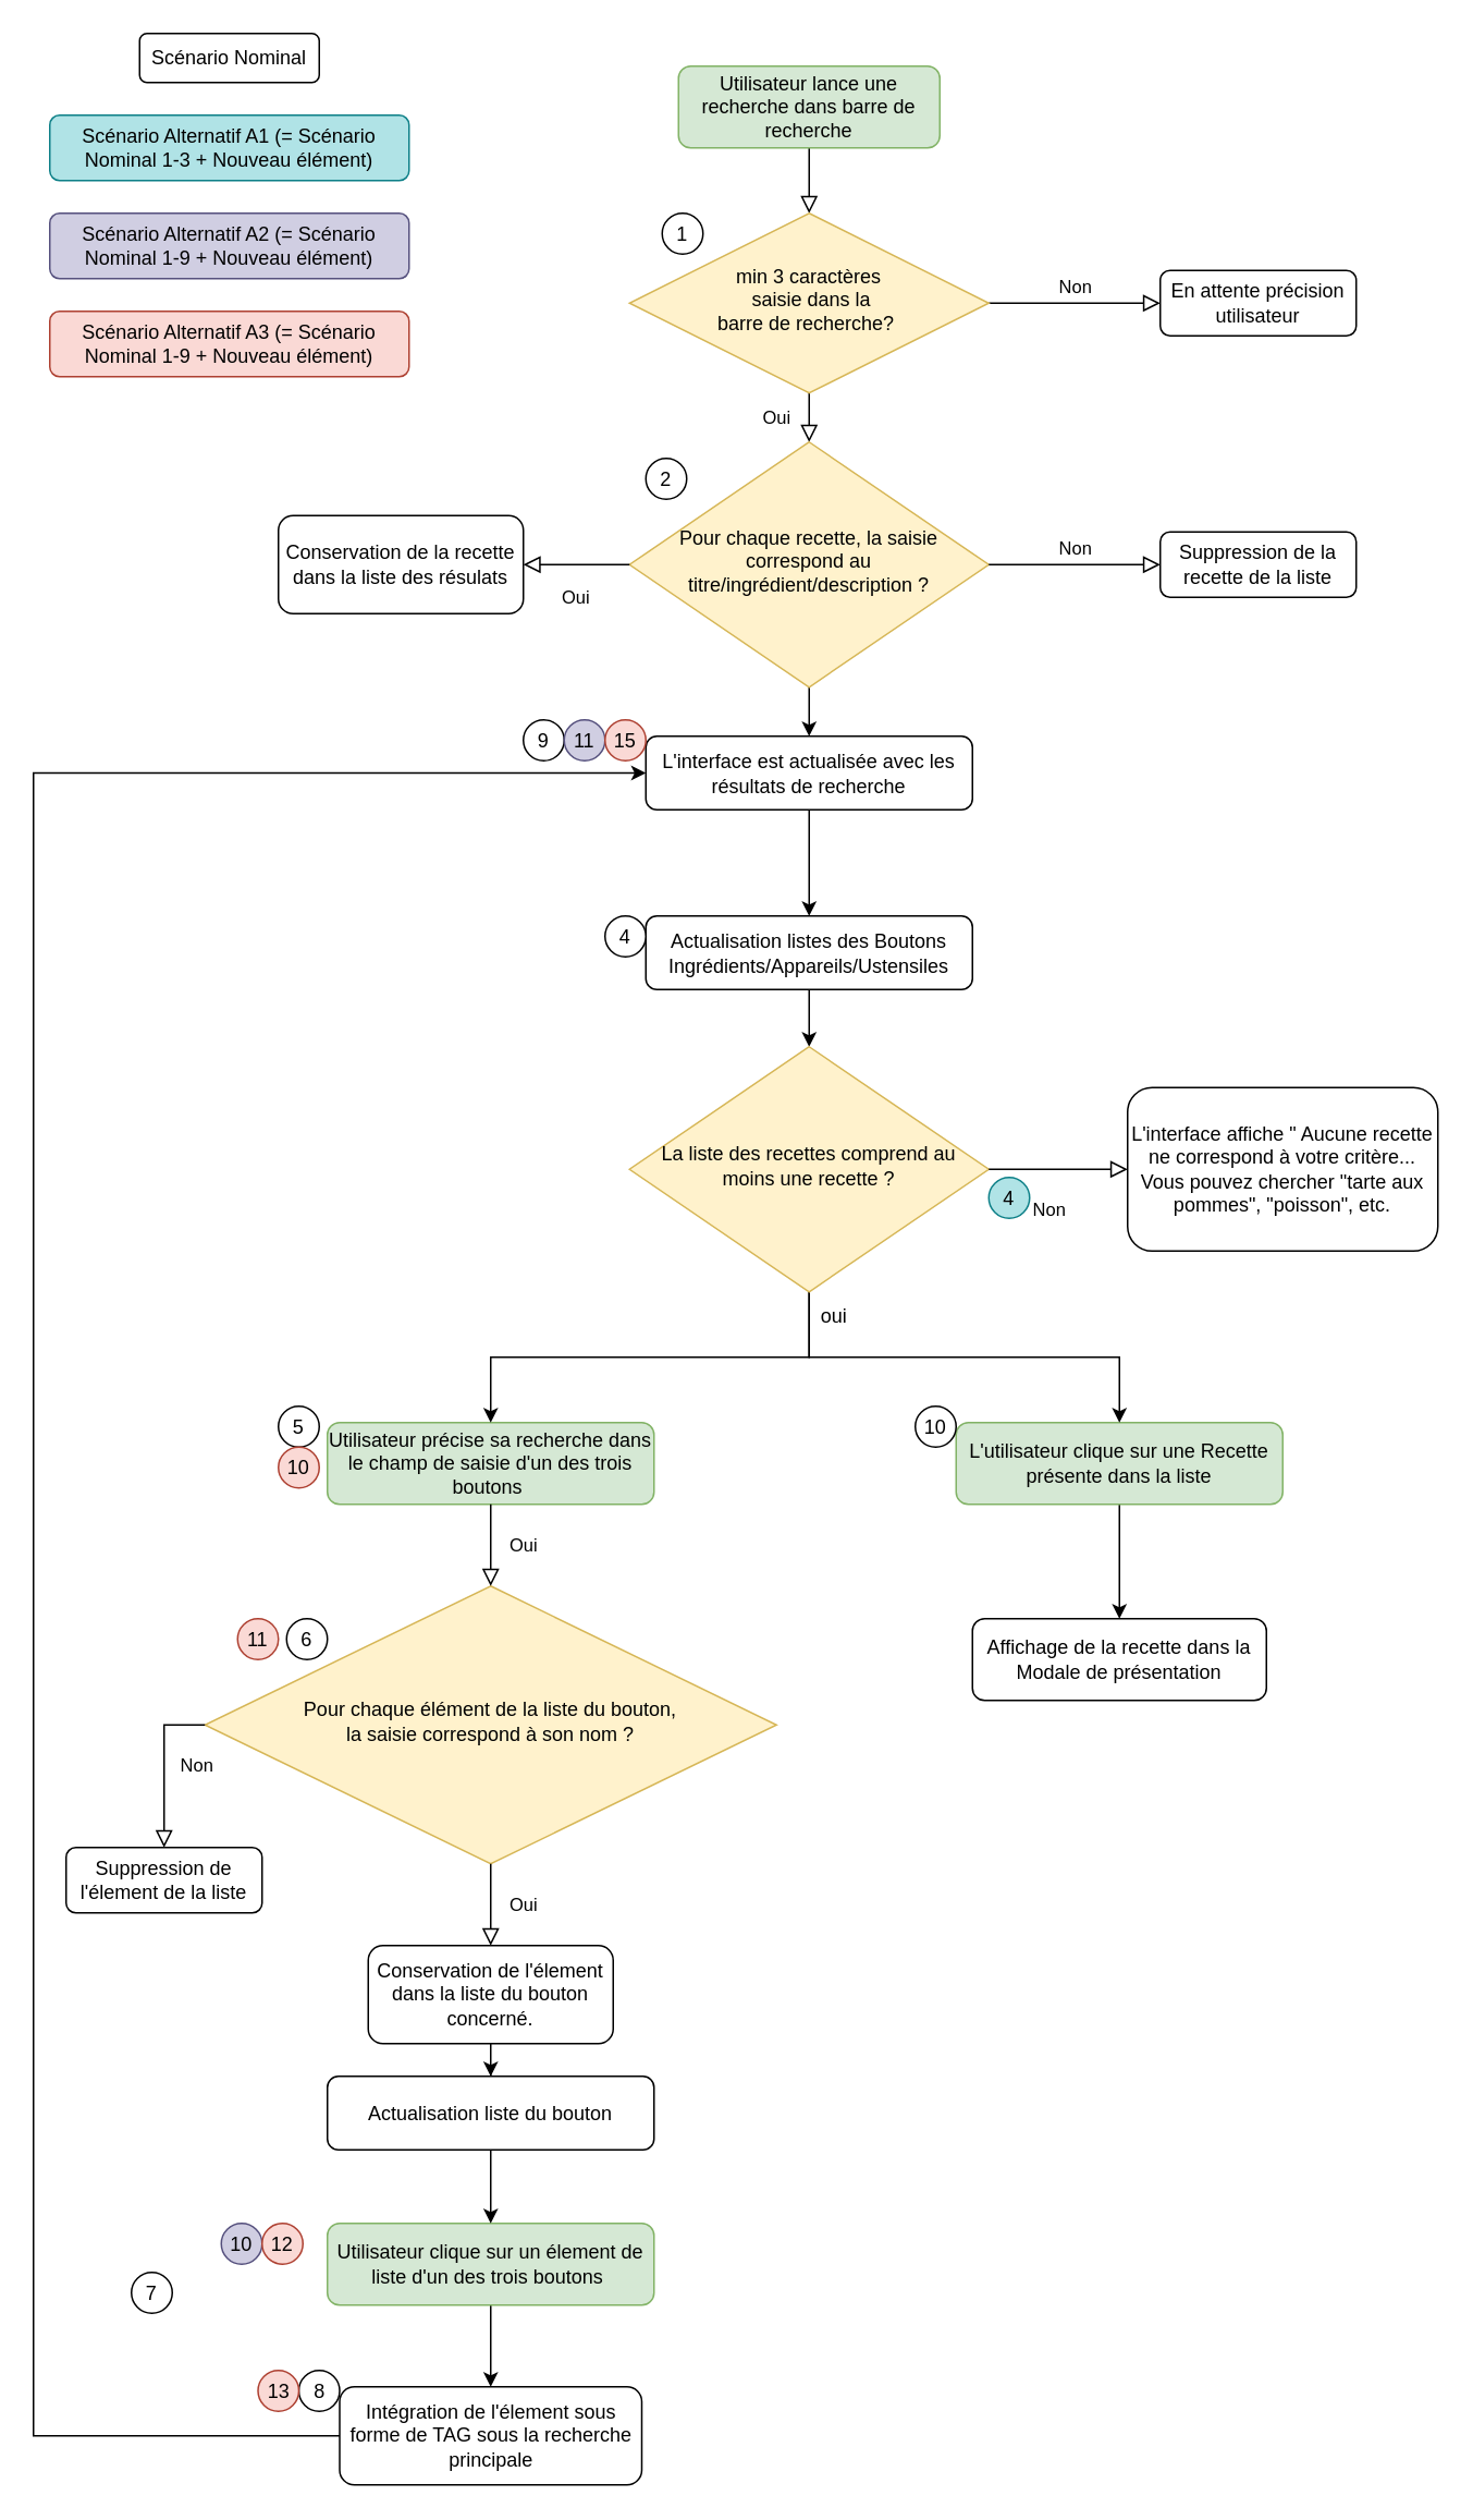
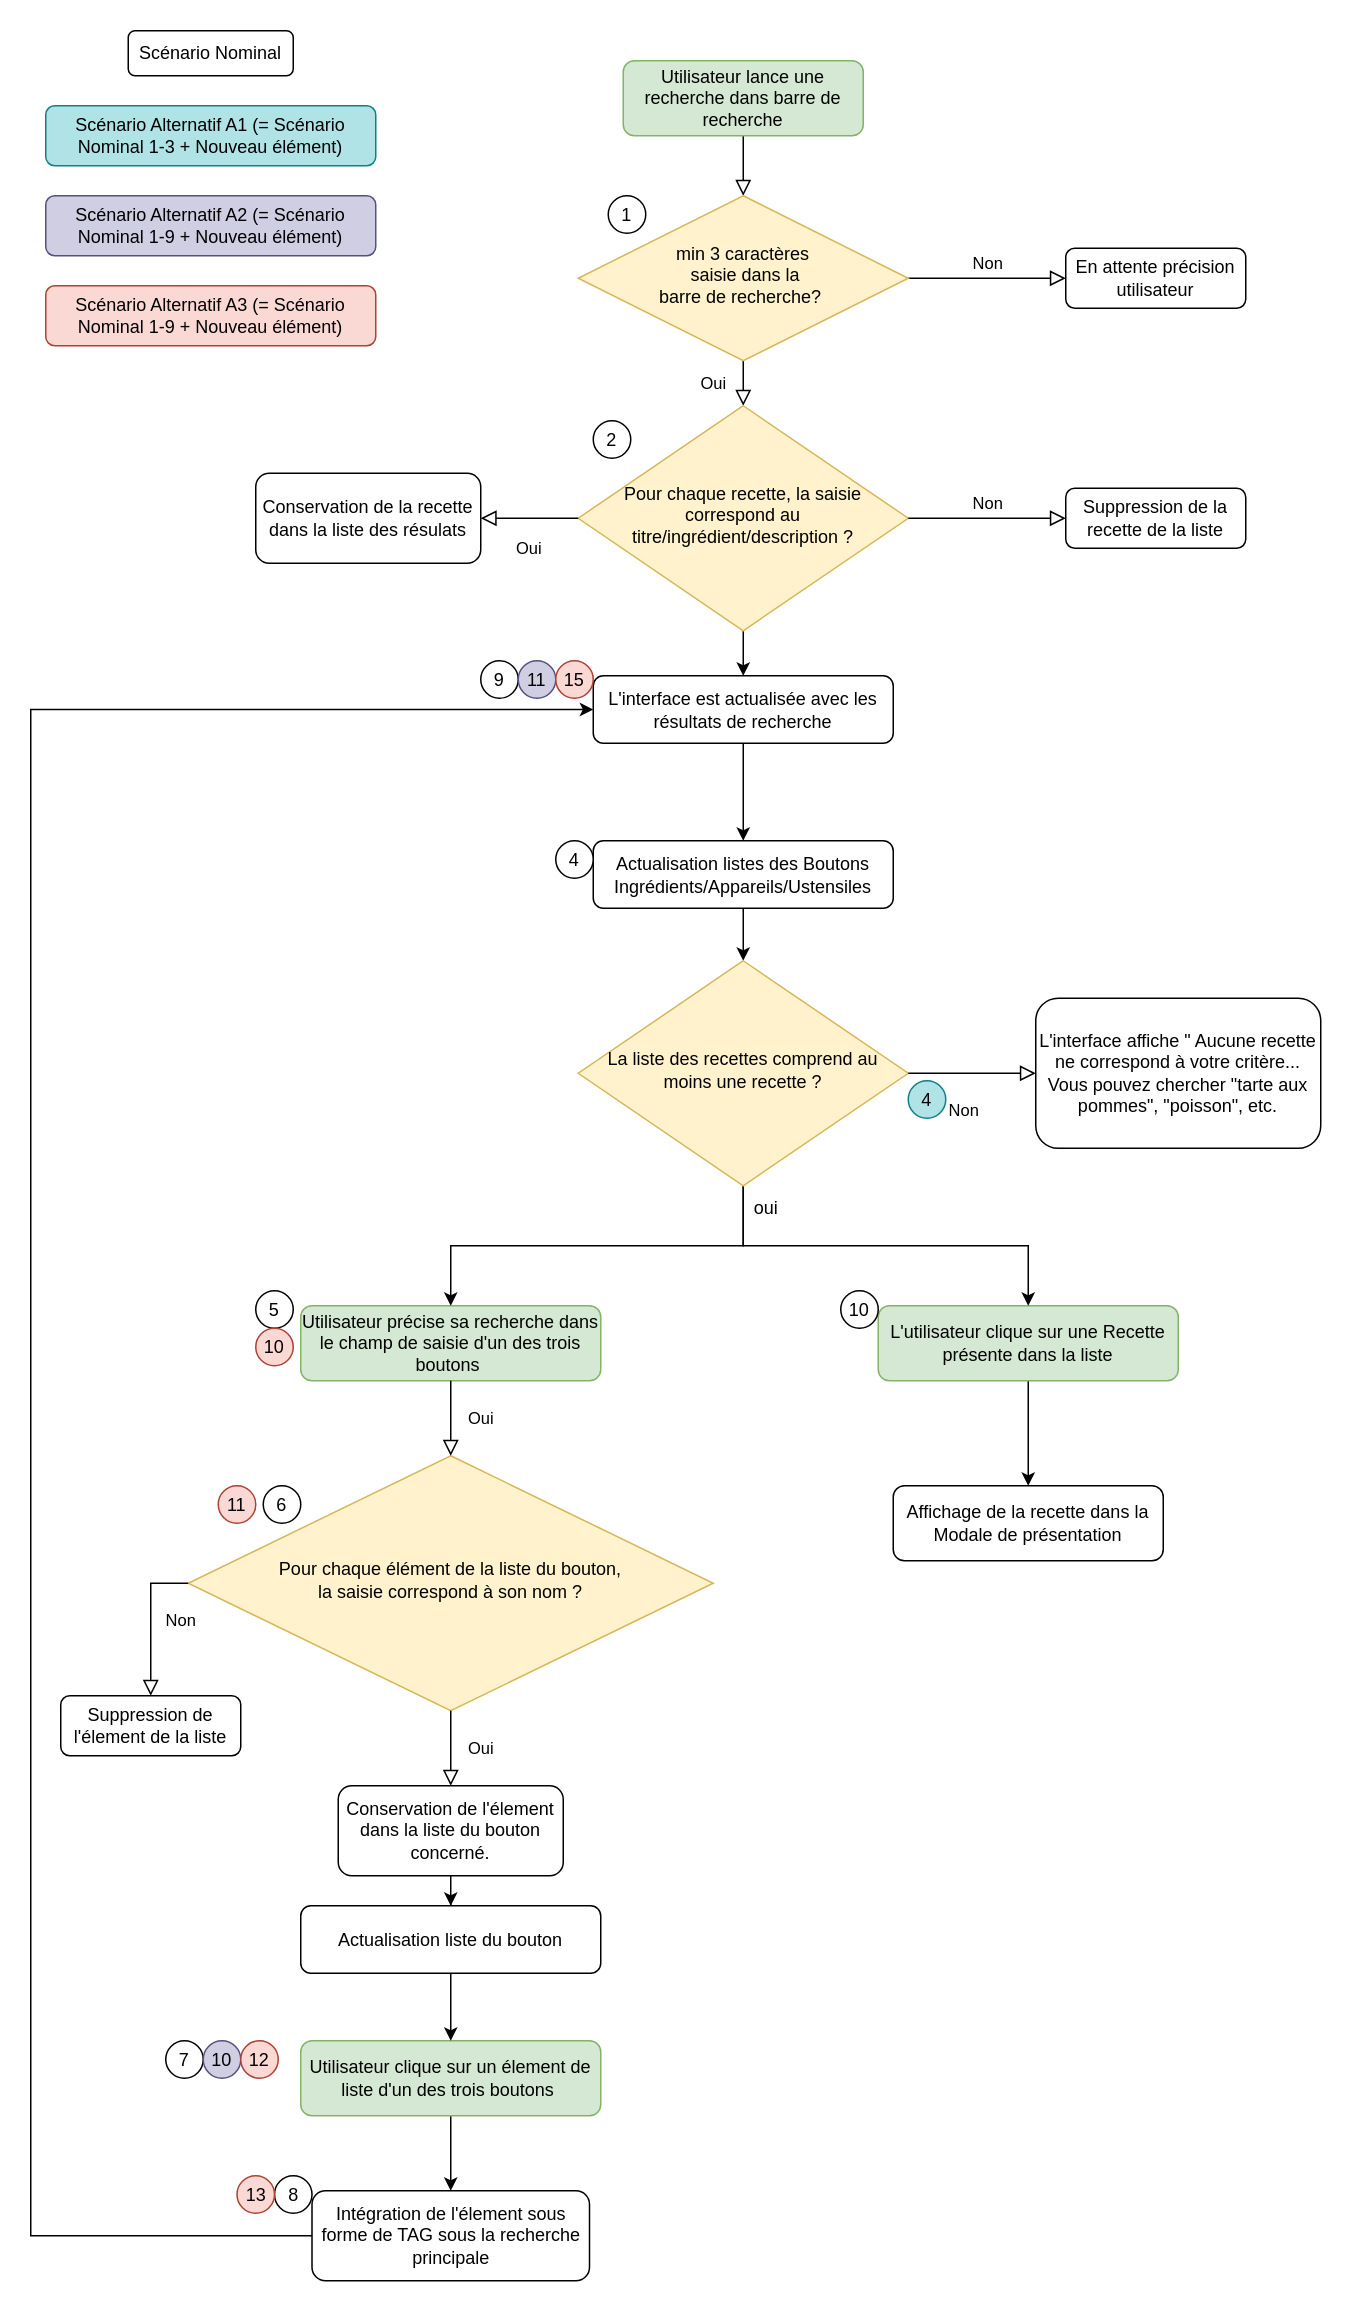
- <mxCell id="40" value="7" style="ellipse;whiteSpace=wrap;html=1;aspect=fixed;" vertex="1" parent="1"><mxGeometry x="80" y="1390" width="25" height="25" as="geometry" /></mxCell>
+ <mxCell id="40" value="7" style="ellipse;whiteSpace=wrap;html=1;aspect=fixed;" vertex="1" parent="1"><mxGeometry x="110" y="1360" width="25" height="25" as="geometry" /></mxCell>
